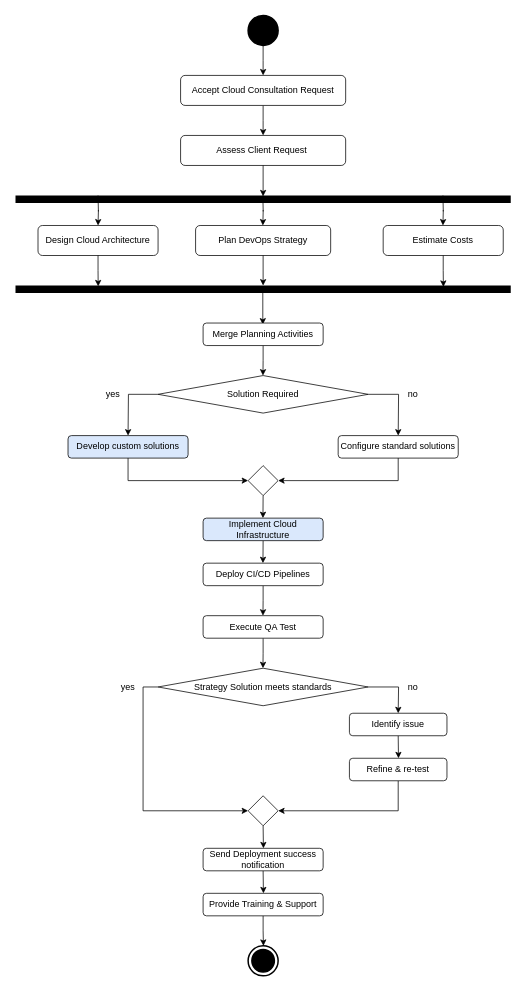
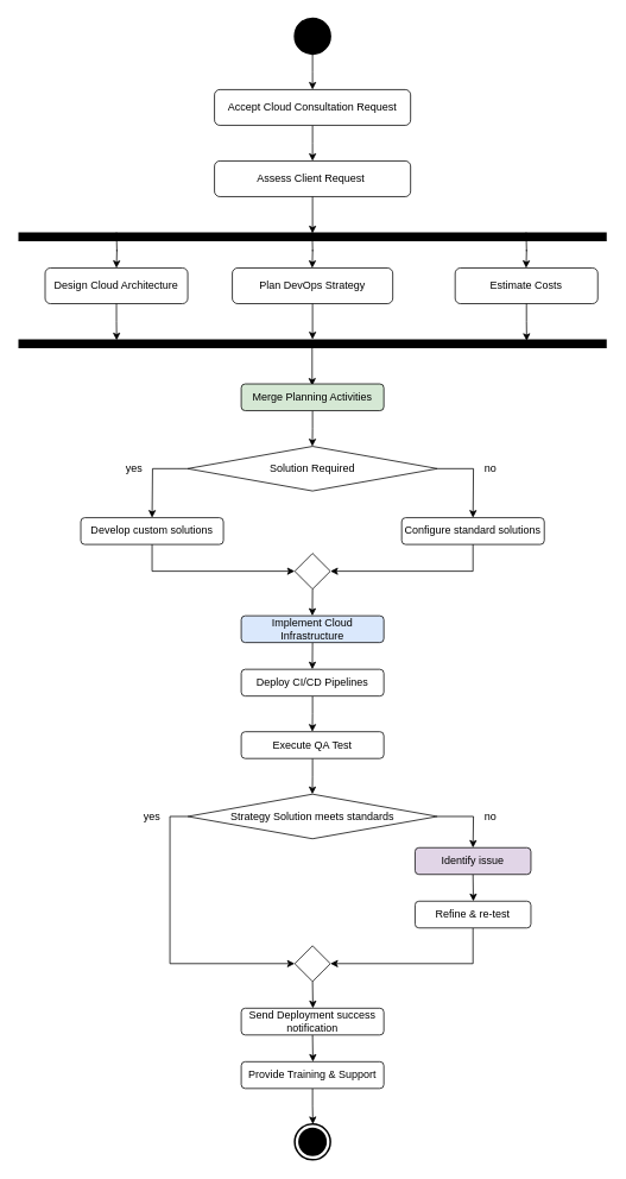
- <mxCell id="21" value="Merge Planning Activities" style="rounded=1;whiteSpace=wrap;html=1;strokeWidth=1;" parent="1" vertex="1"><mxGeometry x="270" y="430" width="160" height="30" as="geometry" /></mxCell>
+ <mxCell id="21" value="Merge Planning Activities" style="rounded=1;whiteSpace=wrap;html=1;strokeWidth=1;fillColor=#d5e8d4;" parent="1" vertex="1"><mxGeometry x="270" y="430" width="160" height="30" as="geometry" /></mxCell>
- <mxCell id="28" value="Develop custom solutions" style="rounded=1;whiteSpace=wrap;html=1;strokeWidth=1;fillColor=#dae8fc;" parent="1" vertex="1"><mxGeometry x="90" y="580" width="160" height="30" as="geometry" /></mxCell>
+ <mxCell id="28" value="Develop custom solutions" style="rounded=1;whiteSpace=wrap;html=1;strokeWidth=1;" parent="1" vertex="1"><mxGeometry x="90" y="580" width="160" height="30" as="geometry" /></mxCell>
- <mxCell id="41" value="Identify issue" style="rounded=1;whiteSpace=wrap;html=1;strokeWidth=1;" parent="1" vertex="1"><mxGeometry x="465" y="950" width="130" height="30" as="geometry" /></mxCell>
+ <mxCell id="41" value="Identify issue" style="rounded=1;whiteSpace=wrap;html=1;strokeWidth=1;fillColor=#e1d5e7;" parent="1" vertex="1"><mxGeometry x="465" y="950" width="130" height="30" as="geometry" /></mxCell>
